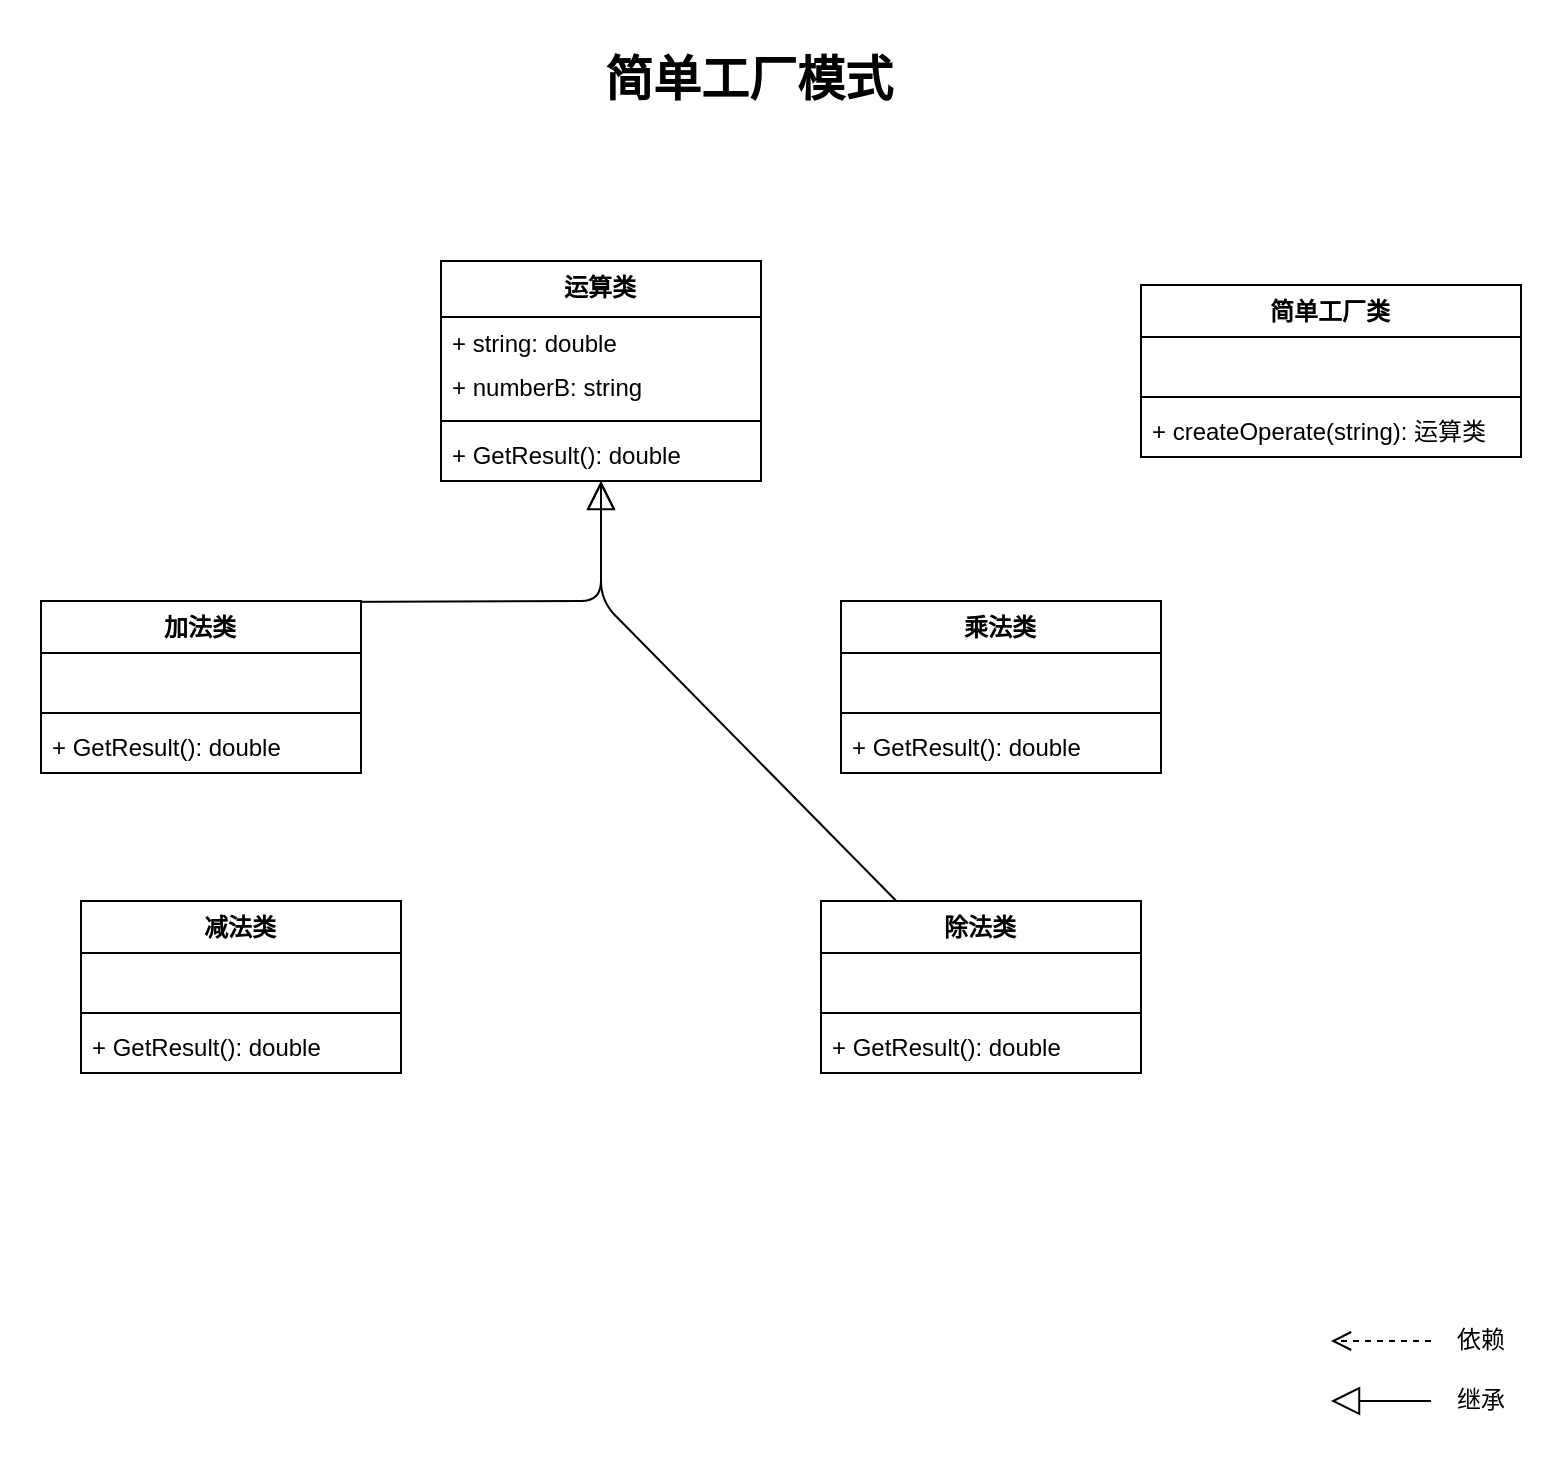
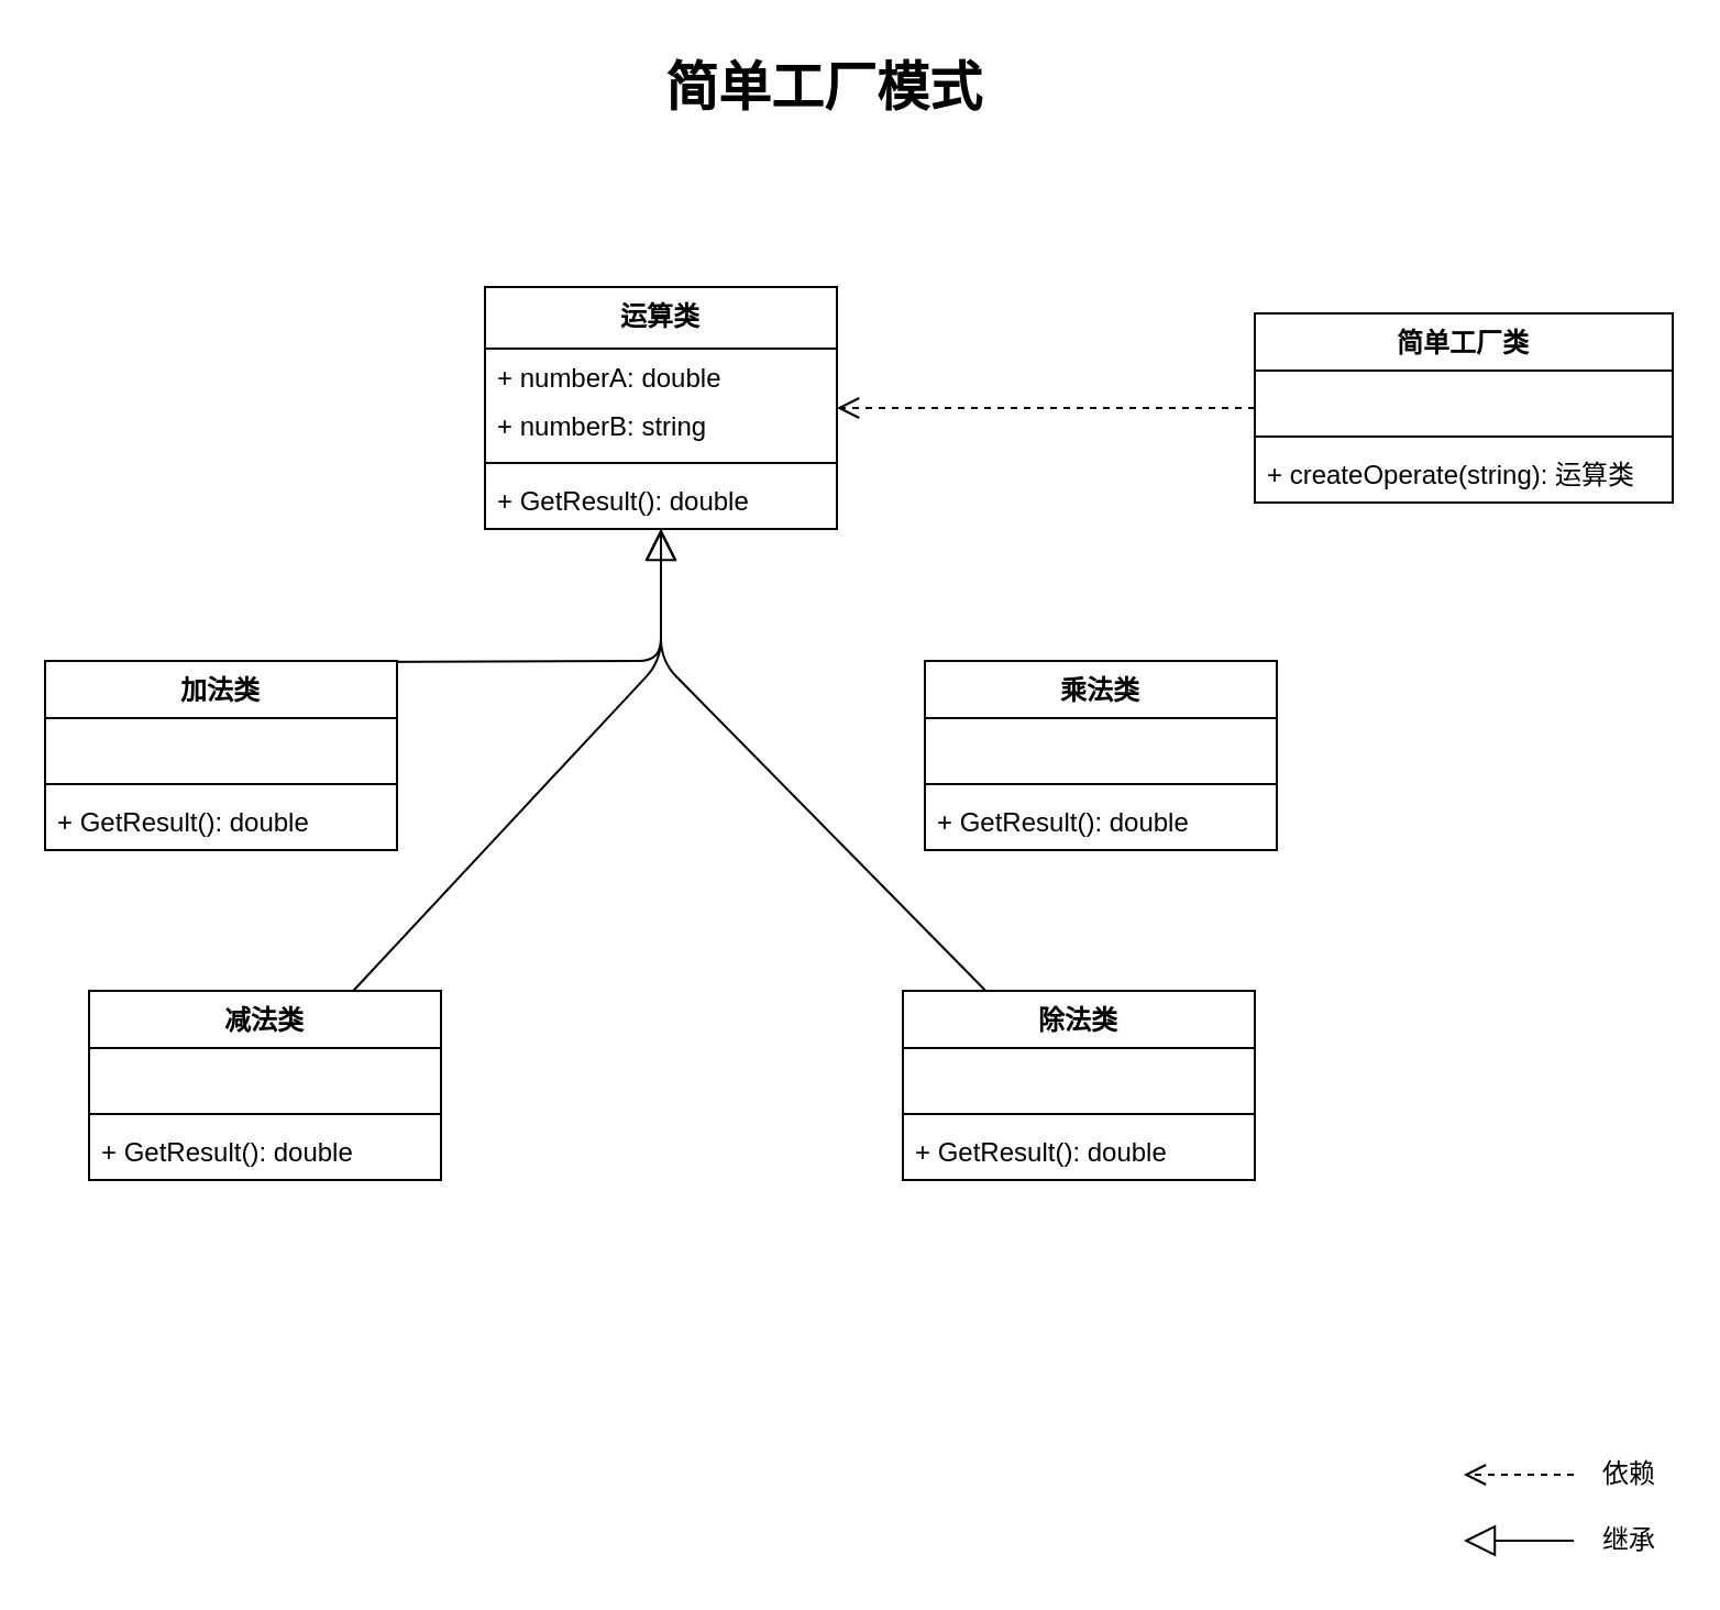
- <mxCell id="4" value="+ string: double" style="text;strokeColor=none;fillColor=none;align=left;verticalAlign=top;spacingLeft=4;spacingRight=4;overflow=hidden;rotatable=0;points=[[0,0.5],[1,0.5]];portConstraint=eastwest;" vertex="1" parent="3"><mxGeometry y="28" width="160" height="22" as="geometry" /></mxCell>
+ <mxCell id="4" value="+ numberA: double" style="text;strokeColor=none;fillColor=none;align=left;verticalAlign=top;spacingLeft=4;spacingRight=4;overflow=hidden;rotatable=0;points=[[0,0.5],[1,0.5]];portConstraint=eastwest;" vertex="1" parent="3"><mxGeometry y="28" width="160" height="22" as="geometry" /></mxCell>
+ <mxCell id="12" value="" style="html=1;verticalAlign=bottom;endArrow=open;dashed=1;endSize=8;" edge="1" parent="1" source="8" target="3"><mxGeometry x="-0.014" y="-7" relative="1" as="geometry"><mxPoint x="440" y="150" as="sourcePoint" /><mxPoint x="360" y="150" as="targetPoint" /><mxPoint as="offset" /></mxGeometry></mxCell>
- <mxCell id="31" value="" style="endArrow=block;endFill=0;endSize=12;html=1;" edge="1" parent="1" source="26" target="3"><mxGeometry width="160" relative="1" as="geometry"><mxPoint x="167.511" y="488" as="sourcePoint" /><mxPoint x="240" y="250" as="targetPoint" /><Array as="points"><mxPoint x="300" y="300" /></Array></mxGeometry></mxCell>
+ <mxCell id="31" value="" style="endArrow=open;endFill=0;endSize=12;html=1;" edge="1" parent="1" source="26" target="3"><mxGeometry width="160" relative="1" as="geometry"><mxPoint x="167.511" y="488" as="sourcePoint" /><mxPoint x="240" y="250" as="targetPoint" /><Array as="points"><mxPoint x="300" y="300" /></Array></mxGeometry></mxCell>
+ <mxCell id="30" value="" style="endArrow=block;endFill=0;endSize=12;html=1;" edge="1" parent="1" source="22" target="3"><mxGeometry width="160" relative="1" as="geometry"><mxPoint x="373.404" y="350" as="sourcePoint" /><mxPoint x="296.809" y="260" as="targetPoint" /><Array as="points"><mxPoint x="300" y="300" /></Array></mxGeometry></mxCell>
